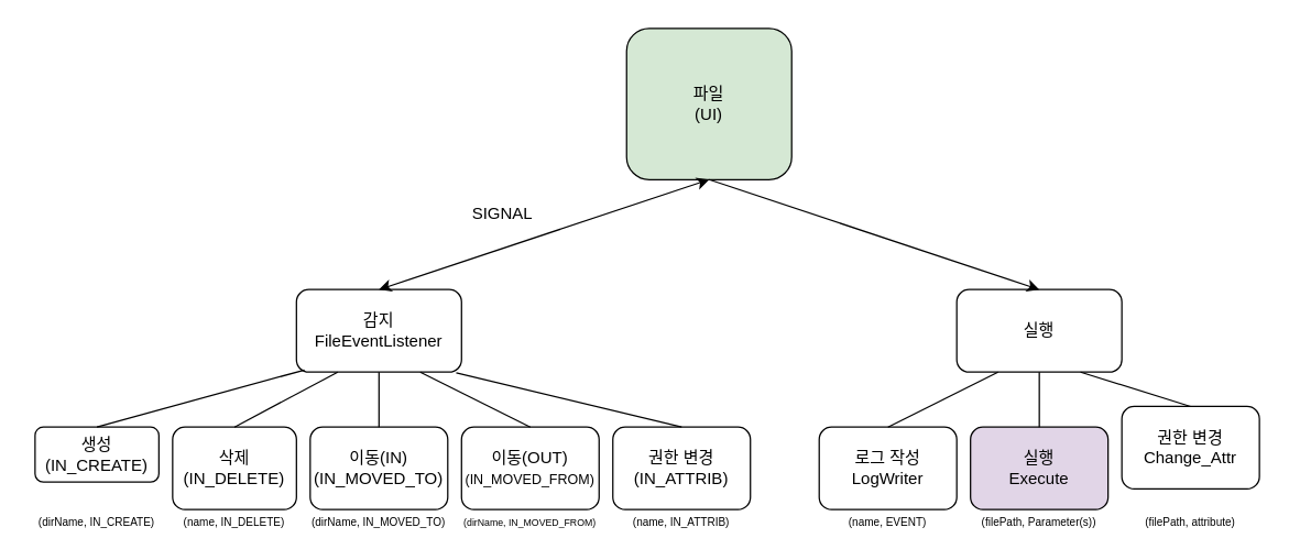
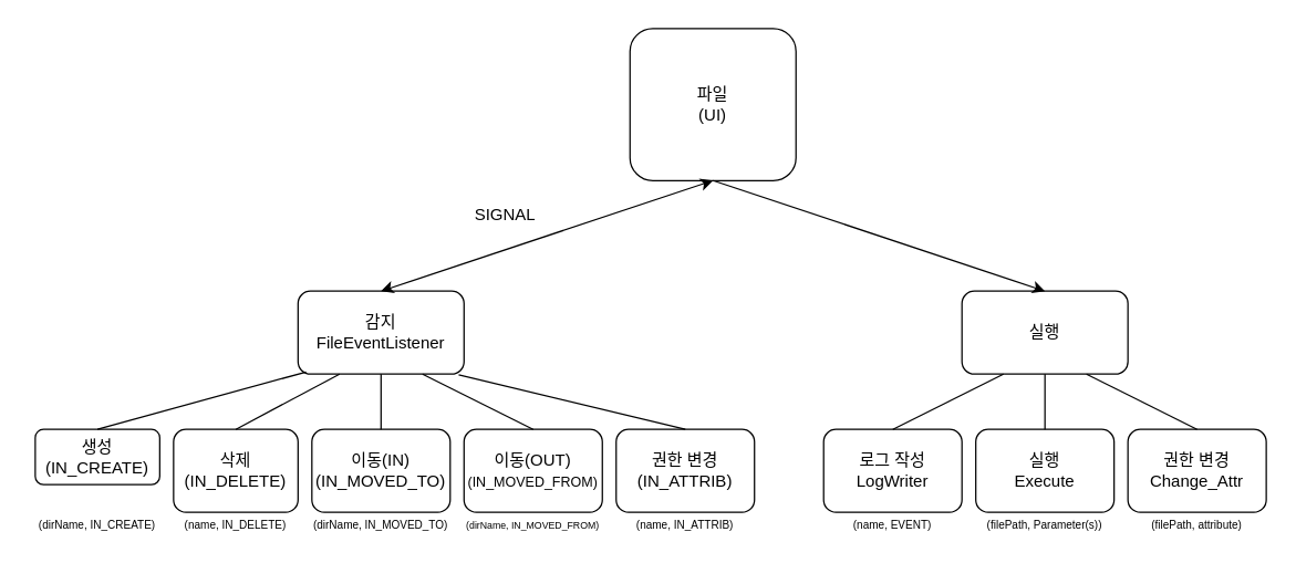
- <mxCell id="2" value="파일&lt;div&gt;(UI)&lt;/div&gt;" style="rounded=1;whiteSpace=wrap;html=1;fillColor=#d5e8d4;" parent="1" vertex="1"><mxGeometry x="455" y="20" width="120" height="110" as="geometry" /></mxCell>
+ <mxCell id="2" value="파일&lt;div&gt;(UI)&lt;/div&gt;" style="rounded=1;whiteSpace=wrap;html=1;" parent="1" vertex="1"><mxGeometry x="455" y="20" width="120" height="110" as="geometry" /></mxCell>
- <mxCell id="18" value="권한 변경&lt;div&gt;Change_Attr&lt;/div&gt;" style="rounded=1;whiteSpace=wrap;html=1;" parent="1" vertex="1"><mxGeometry x="815" y="295" width="100" height="60" as="geometry" /></mxCell>
+ <mxCell id="18" value="권한 변경&lt;div&gt;Change_Attr&lt;/div&gt;" style="rounded=1;whiteSpace=wrap;html=1;" parent="1" vertex="1"><mxGeometry x="815" y="310" width="100" height="60" as="geometry" /></mxCell>
- <mxCell id="15" value="실행&lt;div&gt;Execute&lt;/div&gt;" style="rounded=1;whiteSpace=wrap;html=1;fillColor=#e1d5e7;" parent="1" vertex="1"><mxGeometry x="705" y="310" width="100" height="60" as="geometry" /></mxCell>
+ <mxCell id="15" value="실행&lt;div&gt;Execute&lt;/div&gt;" style="rounded=1;whiteSpace=wrap;html=1;" parent="1" vertex="1"><mxGeometry x="705" y="310" width="100" height="60" as="geometry" /></mxCell>
